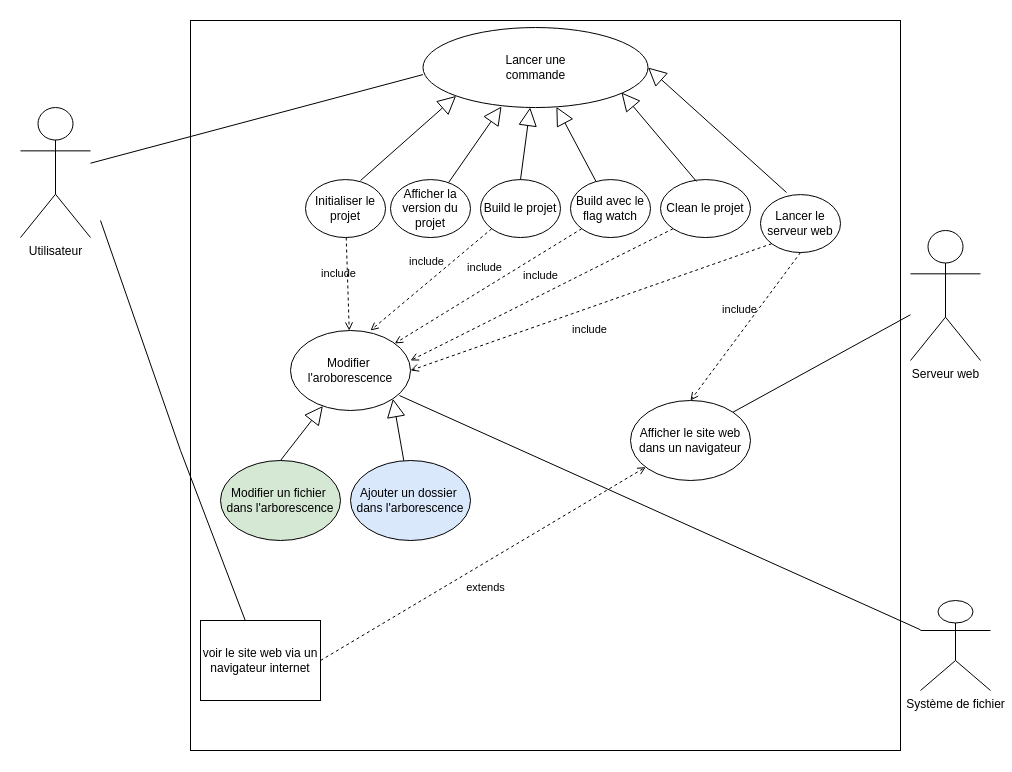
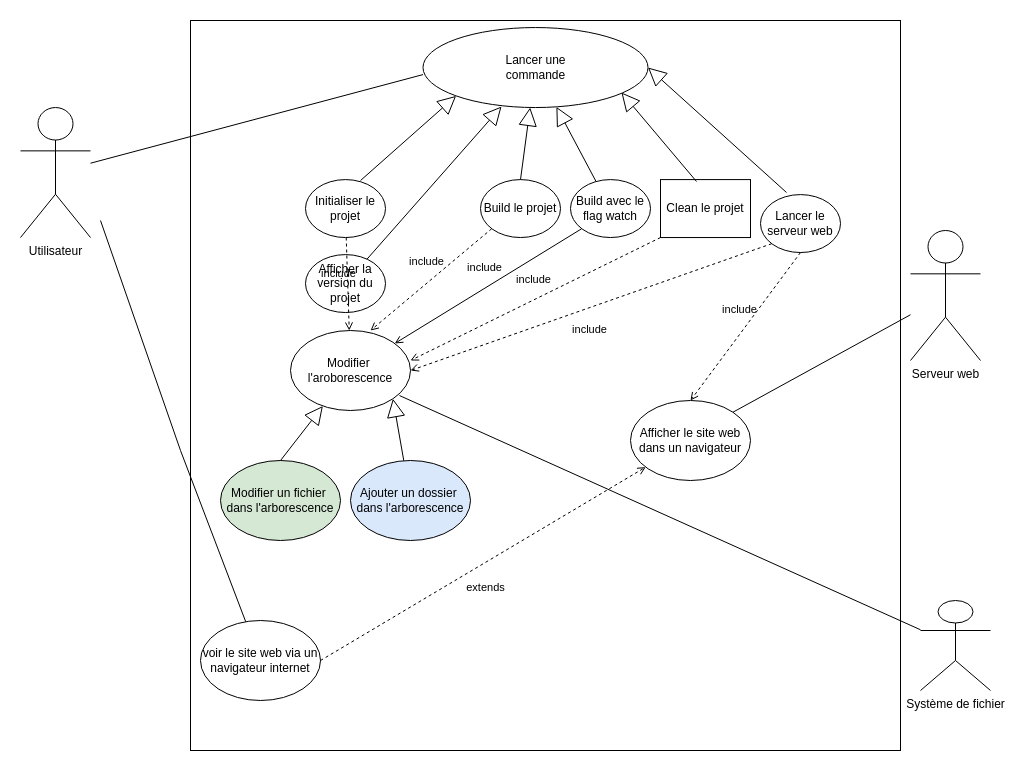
- <mxCell id="14" value="Afficher la version du projet" style="ellipse;whiteSpace=wrap;html=1;" parent="1" vertex="1"><mxGeometry x="390" y="179.08" width="80" height="57.96" as="geometry" /></mxCell>
+ <mxCell id="14" value="Afficher la version du projet" style="ellipse;whiteSpace=wrap;html=1;" parent="1" vertex="1"><mxGeometry x="305" y="254.08" width="80" height="57.96" as="geometry" /></mxCell>
- <mxCell id="12" value="Clean le projet" style="ellipse;whiteSpace=wrap;html=1;" parent="1" vertex="1"><mxGeometry x="660" y="179.08" width="90" height="57.96" as="geometry" /></mxCell>
+ <mxCell id="12" value="Clean le projet" style="whiteSpace=wrap;html=1;rounded=0;" parent="1" vertex="1"><mxGeometry x="660" y="179.08" width="90" height="57.96" as="geometry" /></mxCell>
- <mxCell id="29" value="include" style="html=1;verticalAlign=bottom;labelBackgroundColor=none;endArrow=open;endFill=0;dashed=1;rounded=0;exitX=0;exitY=1;exitDx=0;exitDy=0;" edge="1" parent="1" source="16" target="6"><mxGeometry x="-0.019" y="-9" width="160" relative="1" as="geometry"><mxPoint x="530" y="247.04" as="sourcePoint" /><mxPoint x="399.085" y="349.651" as="targetPoint" /><mxPoint y="-1" as="offset" /></mxGeometry></mxCell>
+ <mxCell id="29" value="include" style="html=1;verticalAlign=bottom;labelBackgroundColor=none;endArrow=open;endFill=0;dashed=0;rounded=0;exitX=0;exitY=1;exitDx=0;exitDy=0;" edge="1" parent="1" source="16" target="6"><mxGeometry x="-0.019" y="-9" width="160" relative="1" as="geometry"><mxPoint x="530" y="247.04" as="sourcePoint" /><mxPoint x="399.085" y="349.651" as="targetPoint" /><mxPoint y="-1" as="offset" /></mxGeometry></mxCell>
- <mxCell id="17" value="voir le site web via un navigateur internet" style="whiteSpace=wrap;html=1;rounded=0;" parent="1" vertex="1"><mxGeometry x="200" y="620" width="120" height="80" as="geometry" /></mxCell>
+ <mxCell id="17" value="voir le site web via un navigateur internet" style="ellipse;whiteSpace=wrap;html=1;" parent="1" vertex="1"><mxGeometry x="200" y="620" width="120" height="80" as="geometry" /></mxCell>
